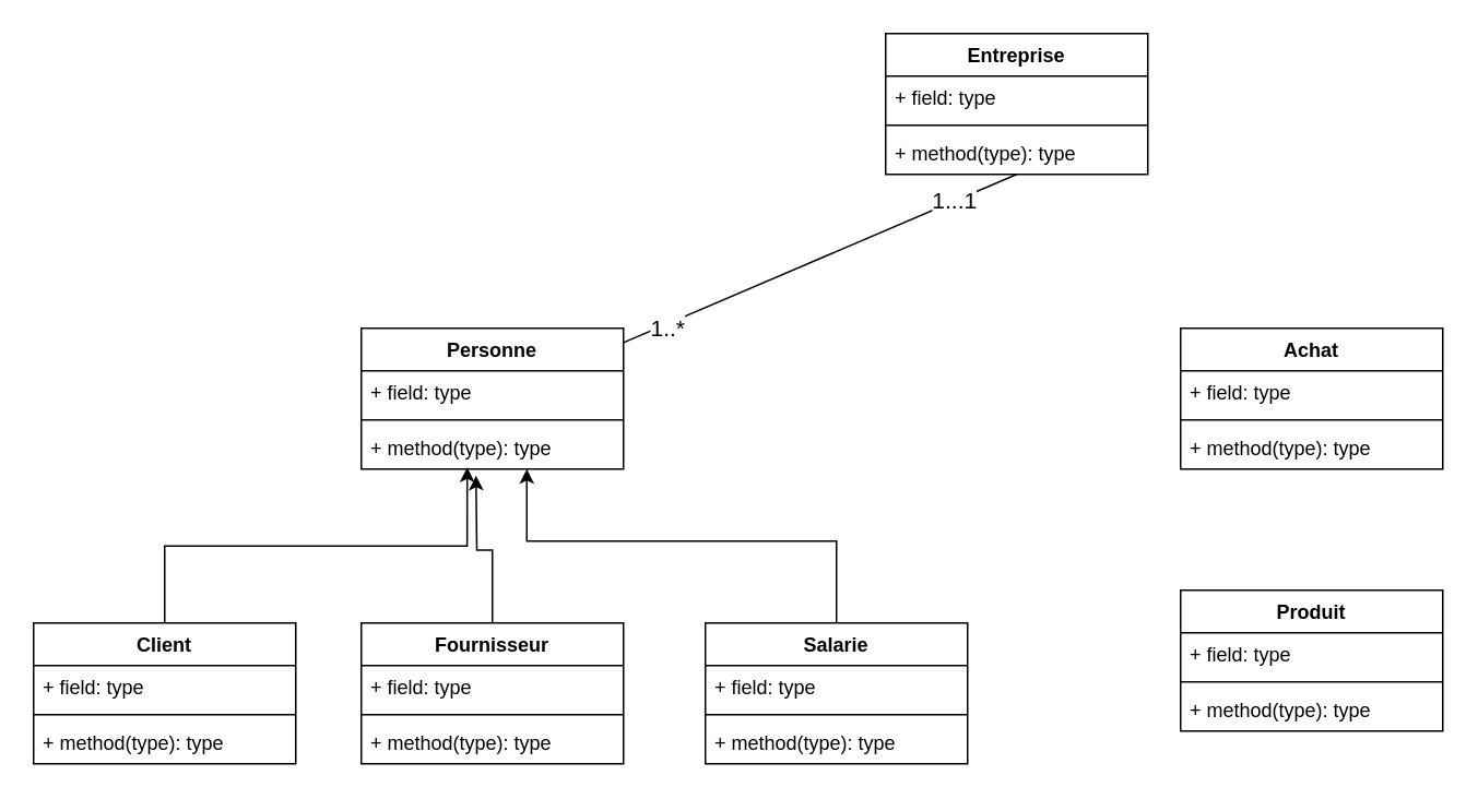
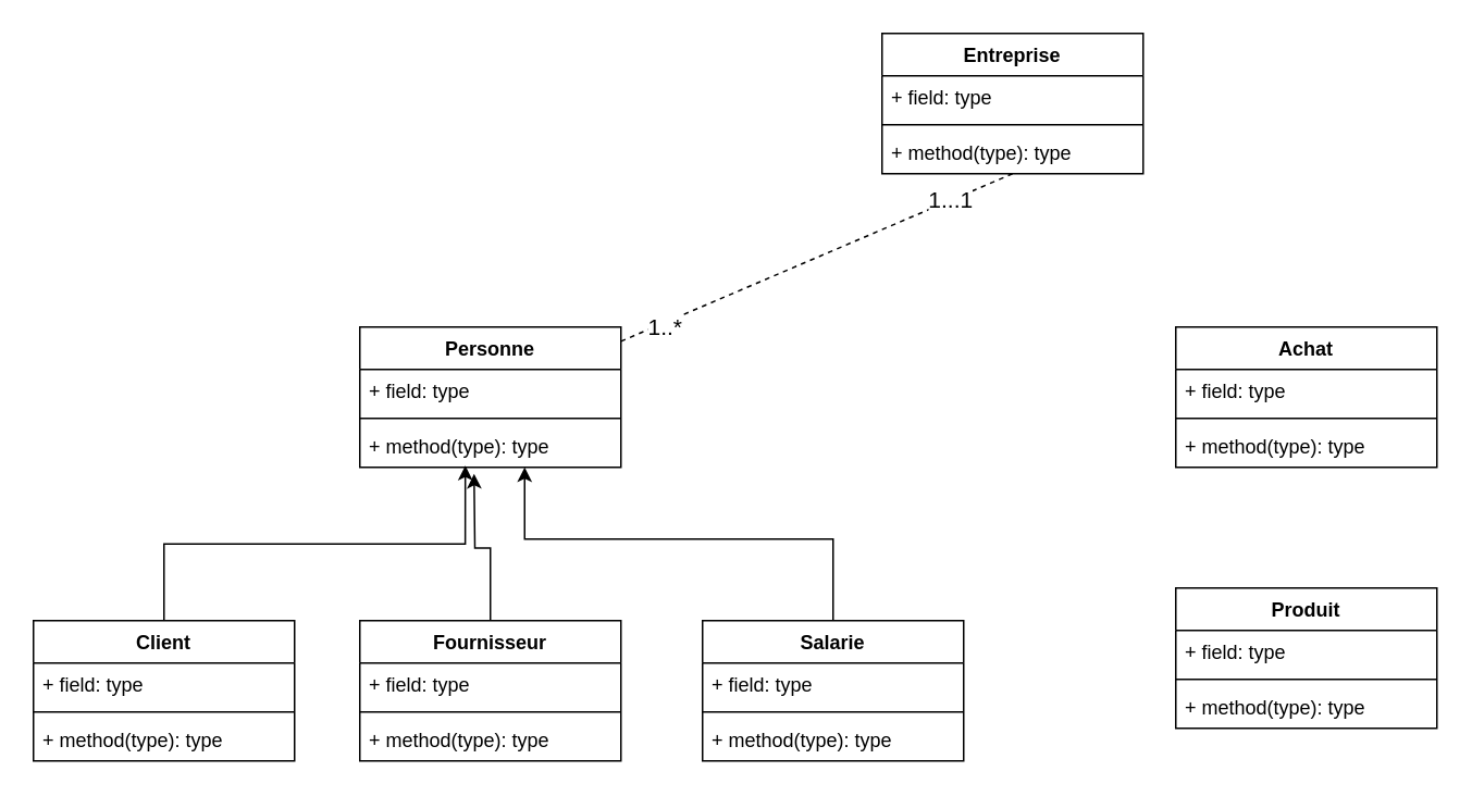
- <mxCell id="2" style="rounded=0;orthogonalLoop=1;jettySize=auto;html=1;entryX=0.5;entryY=1;entryDx=0;entryDy=0;endArrow=none;endFill=0;" edge="1" parent="1" source="5" target="24"><mxGeometry relative="1" as="geometry" /></mxCell>
+ <mxCell id="2" style="rounded=0;orthogonalLoop=1;jettySize=auto;html=1;entryX=0.5;entryY=1;entryDx=0;entryDy=0;endArrow=none;endFill=0;dashed=1;" edge="1" parent="1" source="5" target="24"><mxGeometry relative="1" as="geometry" /></mxCell>
